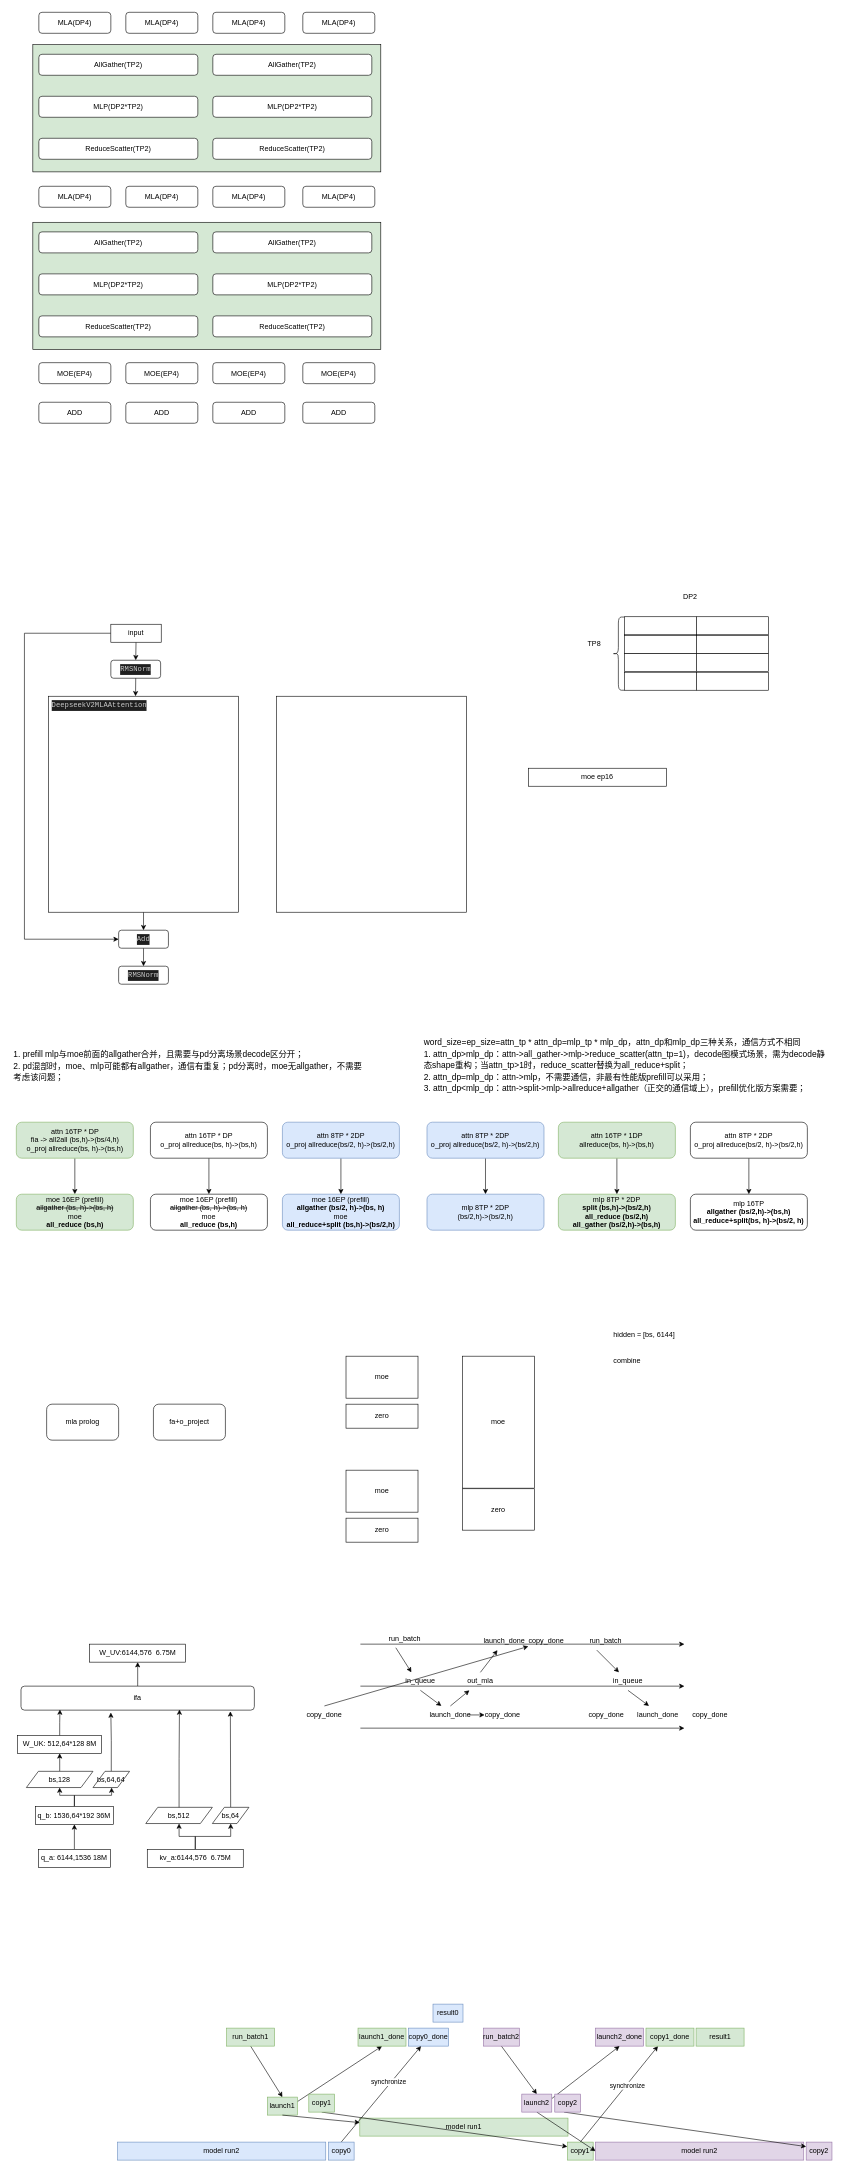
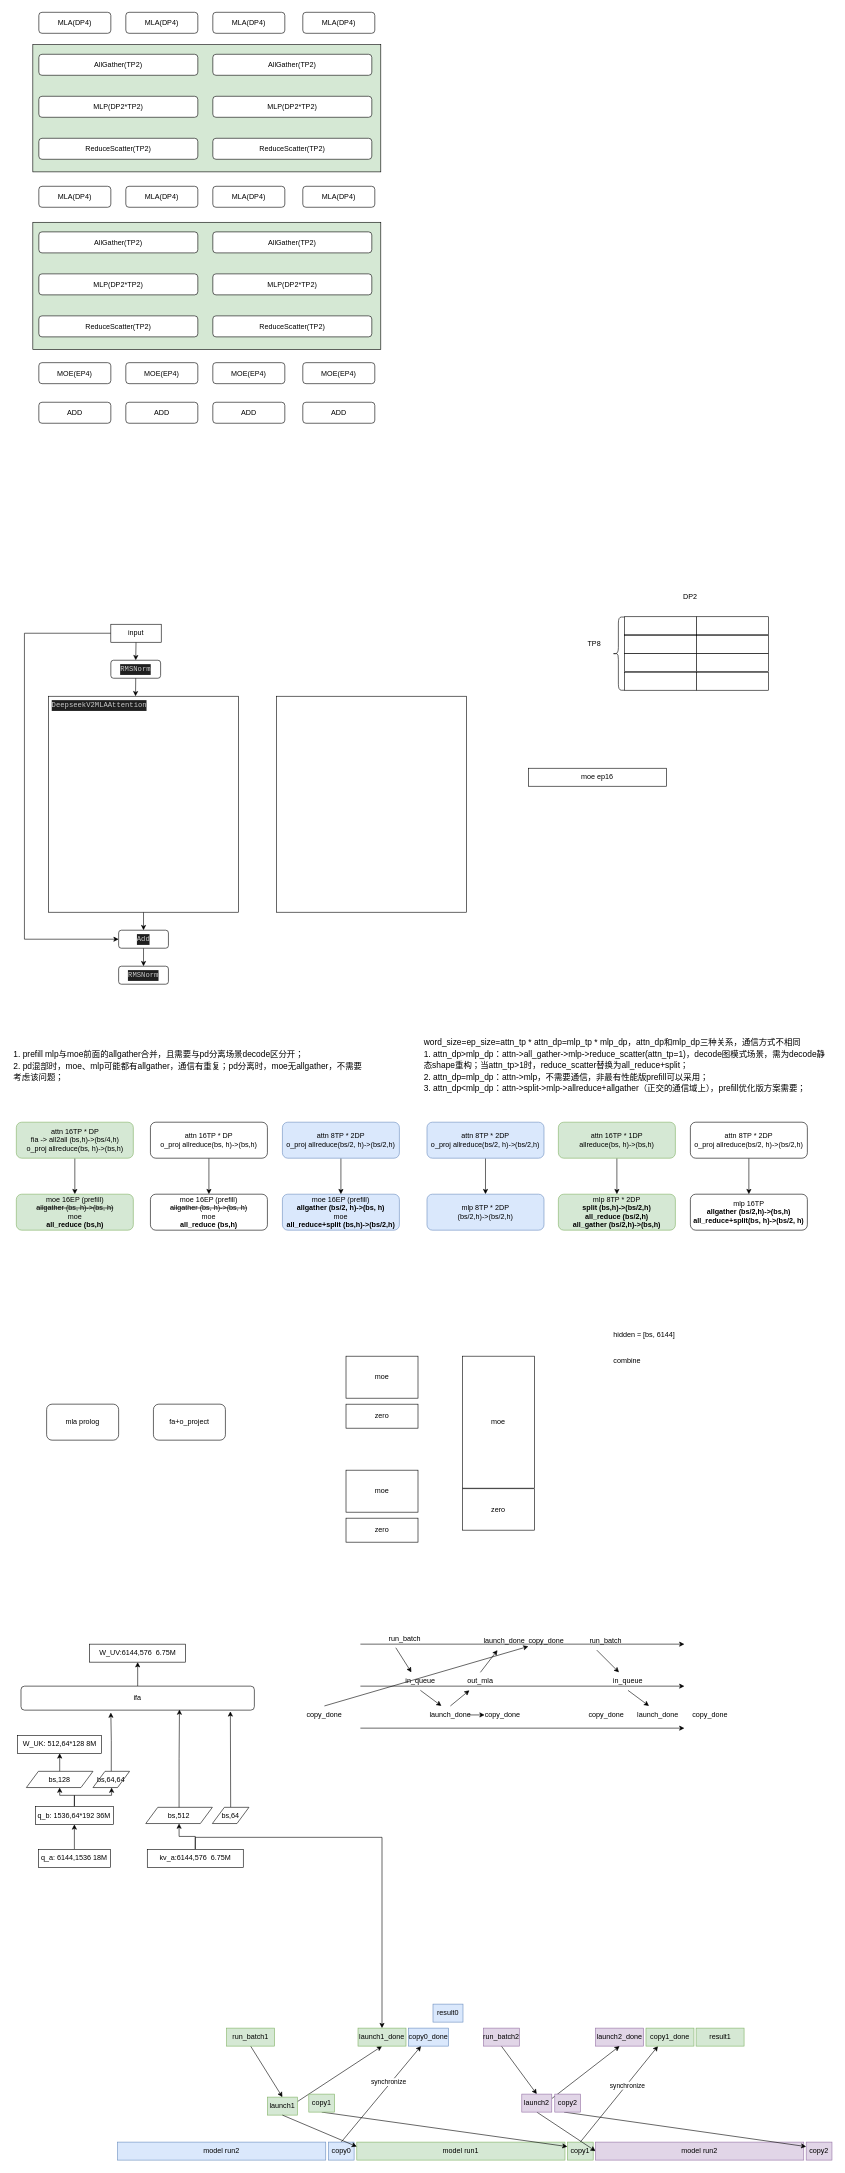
- <mxCell id="97" style="edgeStyle=orthogonalEdgeStyle;rounded=0;orthogonalLoop=1;jettySize=auto;html=1;exitX=0.5;exitY=0;exitDx=0;exitDy=0;entryX=0.167;entryY=0.975;entryDx=0;entryDy=0;entryPerimeter=0;" edge="1" parent="1" source="93" target="95"><mxGeometry relative="1" as="geometry" /></mxCell>
- <mxCell id="79" style="edgeStyle=orthogonalEdgeStyle;rounded=0;orthogonalLoop=1;jettySize=auto;html=1;exitX=0.5;exitY=0;exitDx=0;exitDy=0;" edge="1" parent="1" source="80" target="85"><mxGeometry relative="1" as="geometry" /></mxCell>
+ <mxCell id="79" style="edgeStyle=orthogonalEdgeStyle;rounded=0;orthogonalLoop=1;jettySize=auto;html=1;exitX=0.5;exitY=0;exitDx=0;exitDy=0;" edge="1" parent="1" source="80" target="130"><mxGeometry relative="1" as="geometry" /></mxCell>
- <mxCell id="132" value="model run1" style="rounded=0;whiteSpace=wrap;html=1;fillColor=#d5e8d4;strokeColor=#82b366;" vertex="1" parent="1"><mxGeometry x="599" y="3530" width="347" height="30" as="geometry" /></mxCell>
+ <mxCell id="132" value="model run1" style="rounded=0;whiteSpace=wrap;html=1;fillColor=#d5e8d4;strokeColor=#82b366;" vertex="1" parent="1"><mxGeometry x="594" y="3570" width="347" height="30" as="geometry" /></mxCell>
